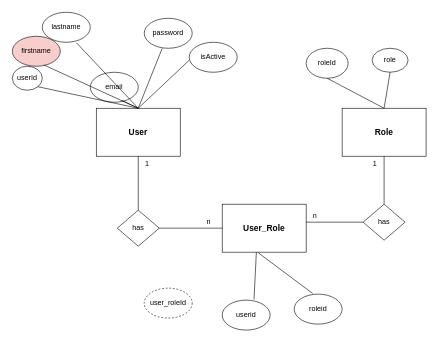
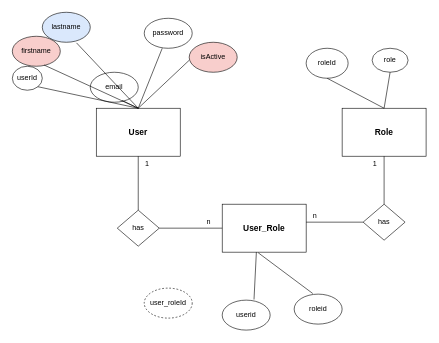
- <mxCell id="5" value="lastname" style="ellipse;whiteSpace=wrap;html=1;" vertex="1" parent="1"><mxGeometry x="70" y="20" width="80" height="50" as="geometry" /></mxCell>
+ <mxCell id="5" value="lastname" style="ellipse;whiteSpace=wrap;html=1;fillColor=#dae8fc;" vertex="1" parent="1"><mxGeometry x="70" y="20" width="80" height="50" as="geometry" /></mxCell>
- <mxCell id="8" value="isActive" style="ellipse;whiteSpace=wrap;html=1;" vertex="1" parent="1"><mxGeometry x="315" y="70" width="80" height="50" as="geometry" /></mxCell>
+ <mxCell id="8" value="isActive" style="ellipse;whiteSpace=wrap;html=1;fillColor=#f8cecc;" vertex="1" parent="1"><mxGeometry x="315" y="70" width="80" height="50" as="geometry" /></mxCell>
